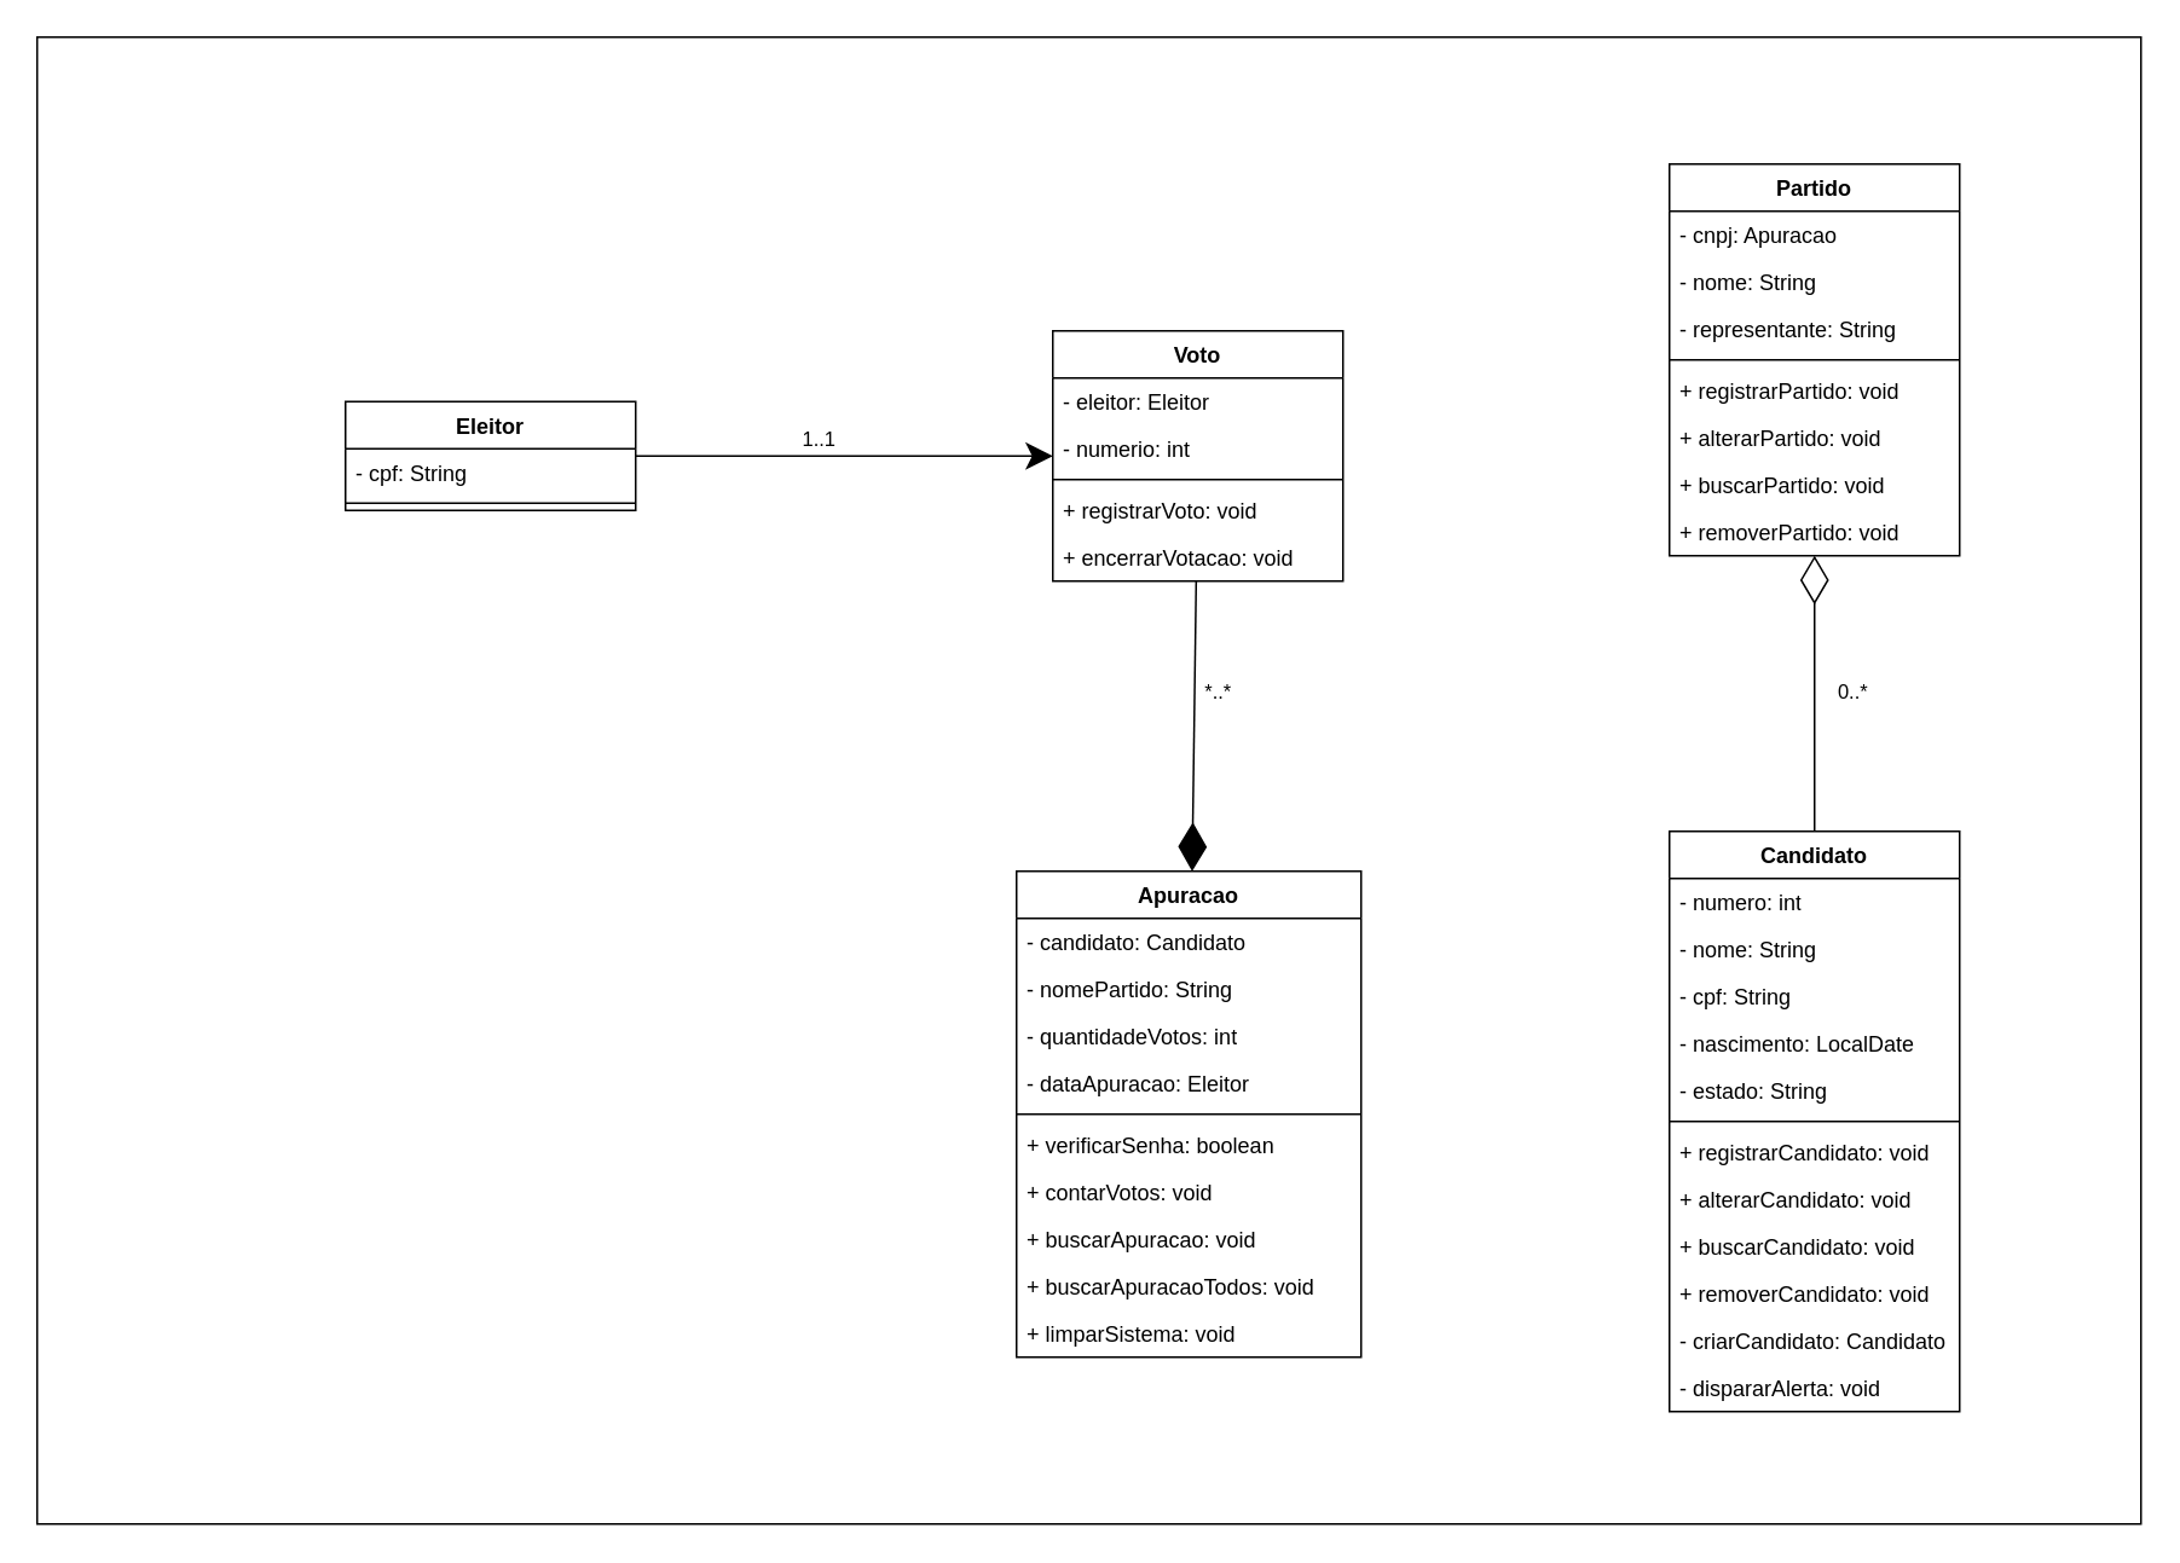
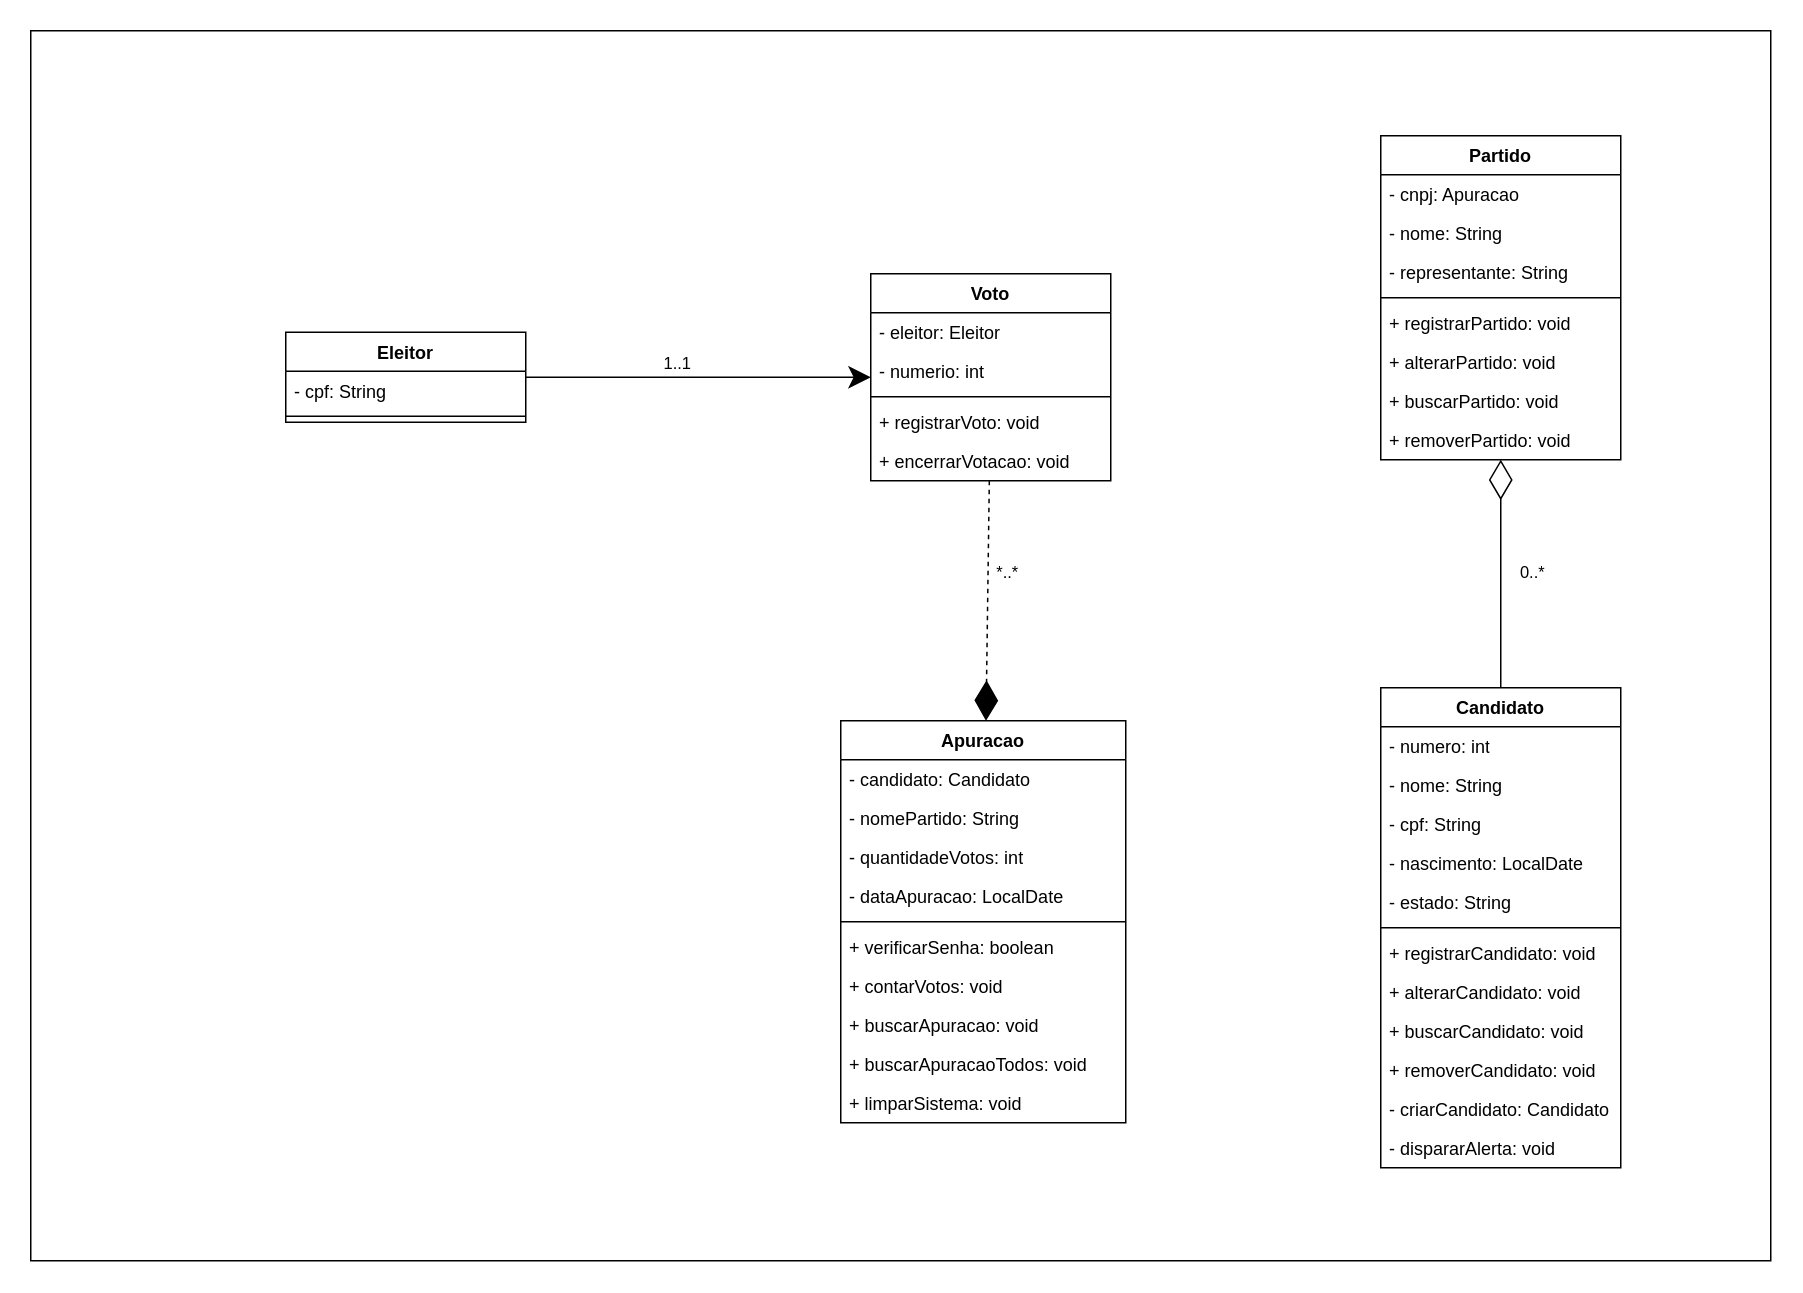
- <mxCell id="47" value="" style="endArrow=diamondThin;endFill=1;endSize=24;html=1;rounded=0;" edge="1" parent="1" source="39" target="3"><mxGeometry width="160" relative="1" as="geometry"><mxPoint x="720" y="410" as="sourcePoint" /><mxPoint x="880" y="410" as="targetPoint" /></mxGeometry></mxCell>
+ <mxCell id="47" value="" style="endArrow=diamondThin;endFill=1;endSize=24;html=1;rounded=0;dashed=1;" edge="1" parent="1" source="39" target="3"><mxGeometry width="160" relative="1" as="geometry"><mxPoint x="720" y="410" as="sourcePoint" /><mxPoint x="880" y="410" as="targetPoint" /></mxGeometry></mxCell>
- <mxCell id="7" value="- dataApuracao: Eleitor" style="text;strokeColor=none;fillColor=none;align=left;verticalAlign=top;spacingLeft=4;spacingRight=4;overflow=hidden;rotatable=0;points=[[0,0.5],[1,0.5]];portConstraint=eastwest;whiteSpace=wrap;html=1;" vertex="1" parent="3"><mxGeometry y="104" width="190" height="26" as="geometry" /></mxCell>
+ <mxCell id="7" value="- dataApuracao: LocalDate" style="text;strokeColor=none;fillColor=none;align=left;verticalAlign=top;spacingLeft=4;spacingRight=4;overflow=hidden;rotatable=0;points=[[0,0.5],[1,0.5]];portConstraint=eastwest;whiteSpace=wrap;html=1;" vertex="1" parent="3"><mxGeometry y="104" width="190" height="26" as="geometry" /></mxCell>
